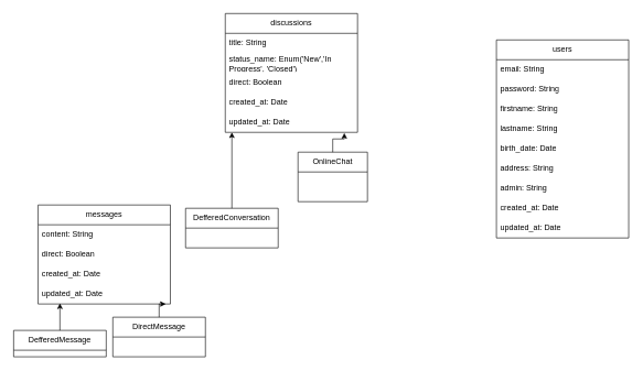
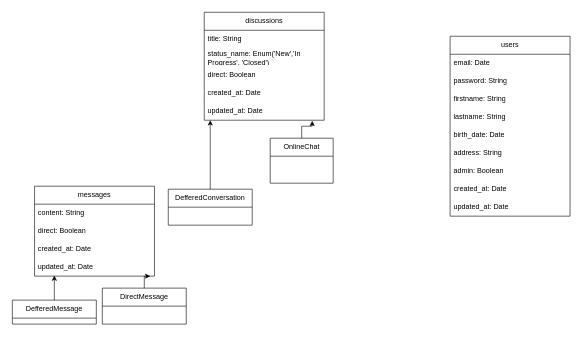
- <mxCell id="3" value="email: String" style="text;strokeColor=none;fillColor=none;align=left;verticalAlign=middle;spacingLeft=4;spacingRight=4;overflow=hidden;points=[[0,0.5],[1,0.5]];portConstraint=eastwest;rotatable=0;whiteSpace=wrap;html=1;" parent="2" vertex="1"><mxGeometry y="30" width="200" height="30" as="geometry" /></mxCell>
+ <mxCell id="3" value="email: Date" style="text;strokeColor=none;fillColor=none;align=left;verticalAlign=middle;spacingLeft=4;spacingRight=4;overflow=hidden;points=[[0,0.5],[1,0.5]];portConstraint=eastwest;rotatable=0;whiteSpace=wrap;html=1;" parent="2" vertex="1"><mxGeometry y="30" width="200" height="30" as="geometry" /></mxCell>
- <mxCell id="9" value="admin: String" style="text;strokeColor=none;fillColor=none;align=left;verticalAlign=middle;spacingLeft=4;spacingRight=4;overflow=hidden;points=[[0,0.5],[1,0.5]];portConstraint=eastwest;rotatable=0;whiteSpace=wrap;html=1;" vertex="1" parent="2"><mxGeometry y="210" width="200" height="30" as="geometry" /></mxCell>
+ <mxCell id="9" value="admin: Boolean" style="text;strokeColor=none;fillColor=none;align=left;verticalAlign=middle;spacingLeft=4;spacingRight=4;overflow=hidden;points=[[0,0.5],[1,0.5]];portConstraint=eastwest;rotatable=0;whiteSpace=wrap;html=1;" vertex="1" parent="2"><mxGeometry y="210" width="200" height="30" as="geometry" /></mxCell>
